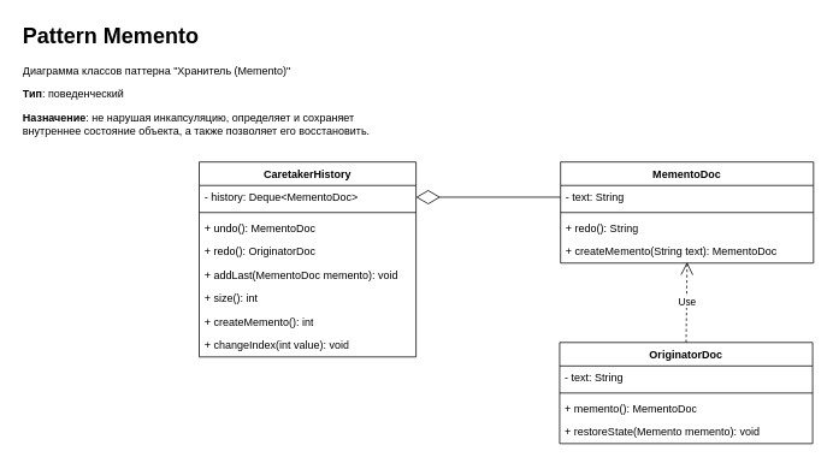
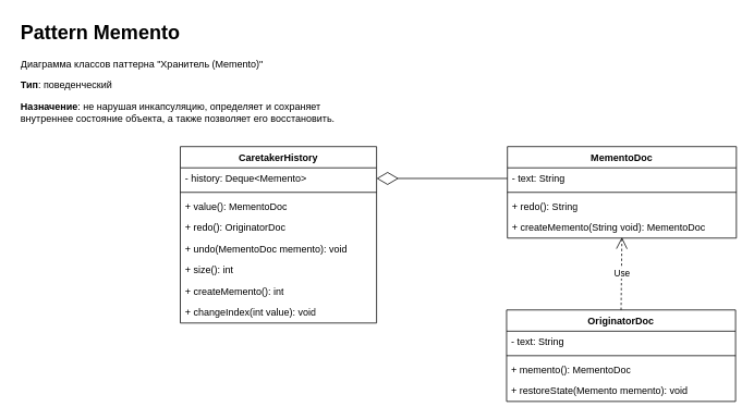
- <mxCell id="14" value="- history: Deque&amp;lt;MementoDoc&amp;gt;" style="text;strokeColor=none;fillColor=none;align=left;verticalAlign=top;spacingLeft=4;spacingRight=4;overflow=hidden;rotatable=0;points=[[0,0.5],[1,0.5]];portConstraint=eastwest;whiteSpace=wrap;html=1;" vertex="1" parent="13"><mxGeometry y="26" width="240" height="26" as="geometry" /></mxCell>
+ <mxCell id="14" value="- history: Deque&amp;lt;Memento&amp;gt;" style="text;strokeColor=none;fillColor=none;align=left;verticalAlign=top;spacingLeft=4;spacingRight=4;overflow=hidden;rotatable=0;points=[[0,0.5],[1,0.5]];portConstraint=eastwest;whiteSpace=wrap;html=1;" vertex="1" parent="13"><mxGeometry y="26" width="240" height="26" as="geometry" /></mxCell>
- <mxCell id="16" value="+ undo(): MementoDoc" style="text;strokeColor=none;fillColor=none;align=left;verticalAlign=top;spacingLeft=4;spacingRight=4;overflow=hidden;rotatable=0;points=[[0,0.5],[1,0.5]];portConstraint=eastwest;whiteSpace=wrap;html=1;" vertex="1" parent="13"><mxGeometry y="60" width="240" height="26" as="geometry" /></mxCell>
+ <mxCell id="16" value="+ value(): MementoDoc" style="text;strokeColor=none;fillColor=none;align=left;verticalAlign=top;spacingLeft=4;spacingRight=4;overflow=hidden;rotatable=0;points=[[0,0.5],[1,0.5]];portConstraint=eastwest;whiteSpace=wrap;html=1;" vertex="1" parent="13"><mxGeometry y="60" width="240" height="26" as="geometry" /></mxCell>
- <mxCell id="12" value="+ createMemento(String text): MementoDoc" style="text;strokeColor=none;fillColor=none;align=left;verticalAlign=top;spacingLeft=4;spacingRight=4;overflow=hidden;rotatable=0;points=[[0,0.5],[1,0.5]];portConstraint=eastwest;whiteSpace=wrap;html=1;" vertex="1" parent="8"><mxGeometry y="86" width="280" height="26" as="geometry" /></mxCell>
+ <mxCell id="12" value="+ createMemento(String void): MementoDoc" style="text;strokeColor=none;fillColor=none;align=left;verticalAlign=top;spacingLeft=4;spacingRight=4;overflow=hidden;rotatable=0;points=[[0,0.5],[1,0.5]];portConstraint=eastwest;whiteSpace=wrap;html=1;" vertex="1" parent="8"><mxGeometry y="86" width="280" height="26" as="geometry" /></mxCell>
- <mxCell id="18" value="+ addLast(MementoDoc memento): void" style="text;strokeColor=none;fillColor=none;align=left;verticalAlign=top;spacingLeft=4;spacingRight=4;overflow=hidden;rotatable=0;points=[[0,0.5],[1,0.5]];portConstraint=eastwest;whiteSpace=wrap;html=1;" vertex="1" parent="13"><mxGeometry y="112" width="240" height="26" as="geometry" /></mxCell>
+ <mxCell id="18" value="+ undo(MementoDoc memento): void" style="text;strokeColor=none;fillColor=none;align=left;verticalAlign=top;spacingLeft=4;spacingRight=4;overflow=hidden;rotatable=0;points=[[0,0.5],[1,0.5]];portConstraint=eastwest;whiteSpace=wrap;html=1;" vertex="1" parent="13"><mxGeometry y="112" width="240" height="26" as="geometry" /></mxCell>
